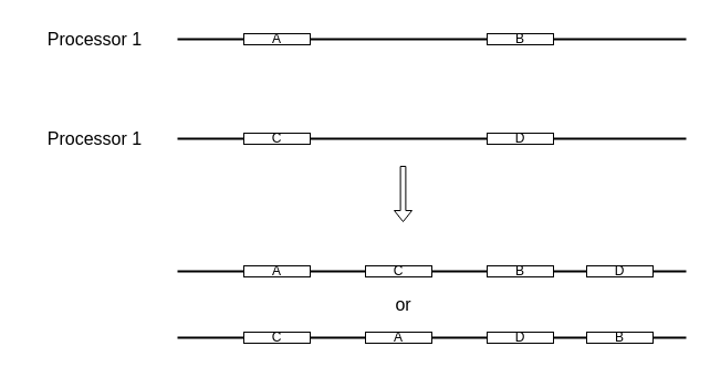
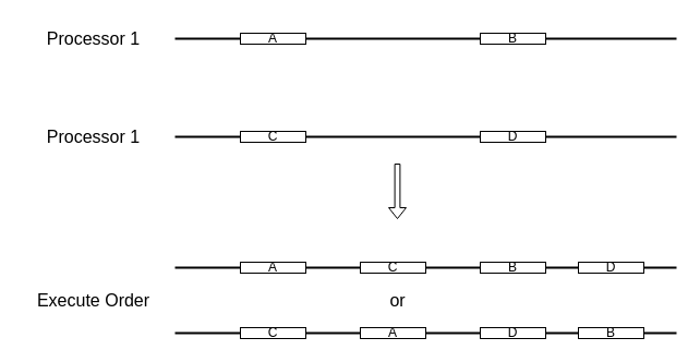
+ <mxCell id="22" value="Execute Order" style="text;html=1;resizable=0;autosize=1;align=center;verticalAlign=middle;points=[];fillColor=none;strokeColor=none;rounded=0;fontSize=16;" vertex="1" parent="1"><mxGeometry x="20" y="260" width="130" height="30" as="geometry" /></mxCell>
